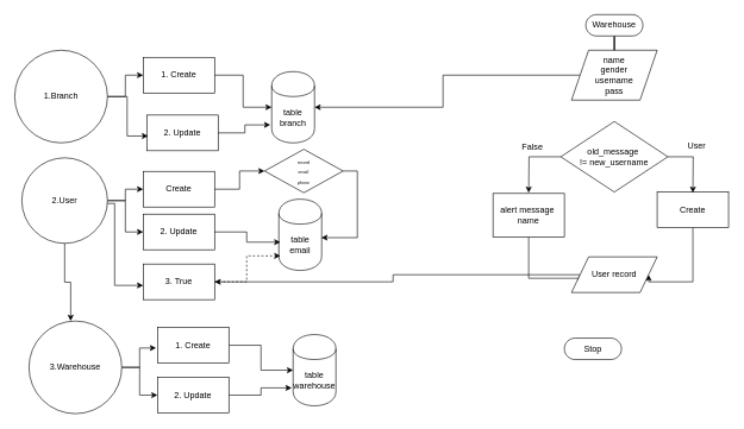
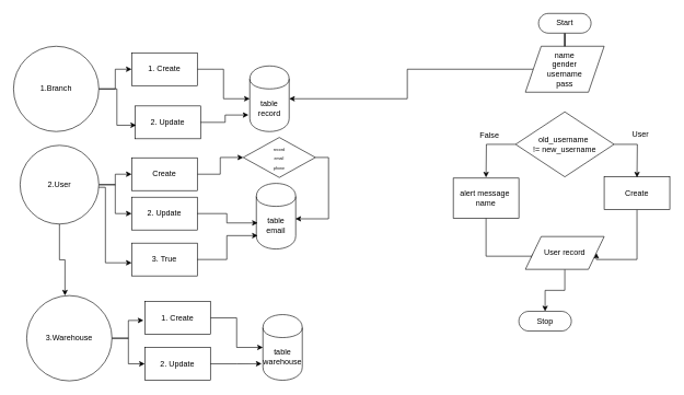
- <mxCell id="34" value="Warehouse" style="html=1;dashed=0;whiteSpace=wrap;shape=mxgraph.dfd.start" parent="1" vertex="1"><mxGeometry x="820" width="80" height="30" as="geometry" y="20" /></mxCell>
+ <mxCell id="34" value="Start" style="html=1;dashed=0;whiteSpace=wrap;shape=mxgraph.dfd.start" parent="1" vertex="1"><mxGeometry x="820" width="80" height="30" as="geometry" y="20" /></mxCell>
- <mxCell id="4" value="table&lt;div&gt;branch&lt;/div&gt;" style="shape=cylinder;whiteSpace=wrap;html=1;boundedLbl=1;backgroundOutline=1;" parent="1" vertex="1"><mxGeometry x="380" y="100" width="60" height="100" as="geometry" /></mxCell>
+ <mxCell id="4" value="table&lt;div&gt;record&lt;/div&gt;" style="shape=cylinder;whiteSpace=wrap;html=1;boundedLbl=1;backgroundOutline=1;" parent="1" vertex="1"><mxGeometry x="380" y="100" width="60" height="100" as="geometry" /></mxCell>
- <mxCell id="32" value="old_message&amp;nbsp;&lt;div&gt;!= new_username&lt;/div&gt;" style="shape=rhombus;html=1;dashed=0;whiteSpace=wrap;perimeter=rhombusPerimeter;" parent="1" vertex="1"><mxGeometry x="785" y="170" width="150" height="99" as="geometry" /></mxCell>
+ <mxCell id="32" value="old_username&amp;nbsp;&lt;div&gt;!= new_username&lt;/div&gt;" style="shape=rhombus;html=1;dashed=0;whiteSpace=wrap;perimeter=rhombusPerimeter;" parent="1" vertex="1"><mxGeometry x="785" y="170" width="150" height="99" as="geometry" /></mxCell>
- <mxCell id="42" style="edgeStyle=orthogonalEdgeStyle;rounded=0;orthogonalLoop=1;jettySize=auto;html=1;entryX=0.035;entryY=0.796;entryDx=0;entryDy=0;entryPerimeter=0;dashed=1;" parent="1" source="17" target="10" edge="1"><mxGeometry relative="1" as="geometry" /></mxCell>
+ <mxCell id="42" style="edgeStyle=orthogonalEdgeStyle;rounded=0;orthogonalLoop=1;jettySize=auto;html=1;entryX=0.035;entryY=0.796;entryDx=0;entryDy=0;entryPerimeter=0;" parent="1" source="17" target="10" edge="1"><mxGeometry relative="1" as="geometry" /></mxCell>
- <mxCell id="45" style="edgeStyle=orthogonalEdgeStyle;rounded=0;orthogonalLoop=1;jettySize=auto;html=1;" parent="1" source="46" target="17" edge="1"><mxGeometry relative="1" as="geometry" /></mxCell>
+ <mxCell id="45" style="edgeStyle=orthogonalEdgeStyle;rounded=0;orthogonalLoop=1;jettySize=auto;html=1;" parent="1" source="46" target="47" edge="1"><mxGeometry relative="1" as="geometry" /></mxCell>
- <mxCell id="19" value="table&lt;div&gt;warehouse&lt;/div&gt;" style="shape=cylinder;whiteSpace=wrap;html=1;boundedLbl=1;backgroundOutline=1;" parent="1" vertex="1"><mxGeometry x="410" y="469" width="60" height="100" as="geometry" /></mxCell>
+ <mxCell id="19" value="table&lt;div&gt;warehouse&lt;/div&gt;" style="shape=cylinder;whiteSpace=wrap;html=1;boundedLbl=1;backgroundOutline=1;" parent="1" vertex="1"><mxGeometry x="400" y="479" width="60" height="100" as="geometry" /></mxCell>
